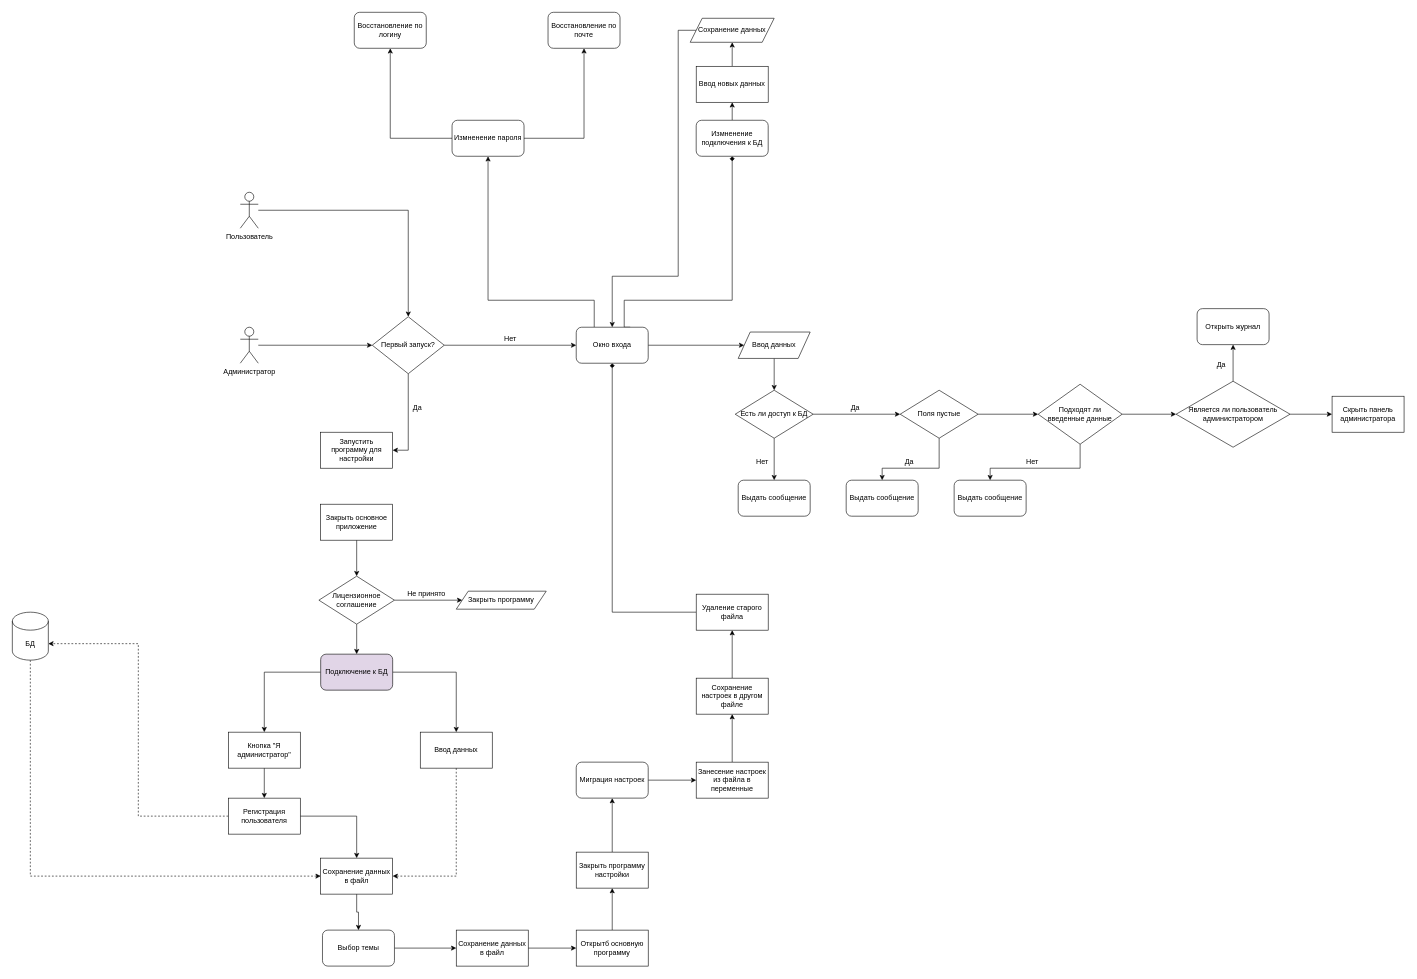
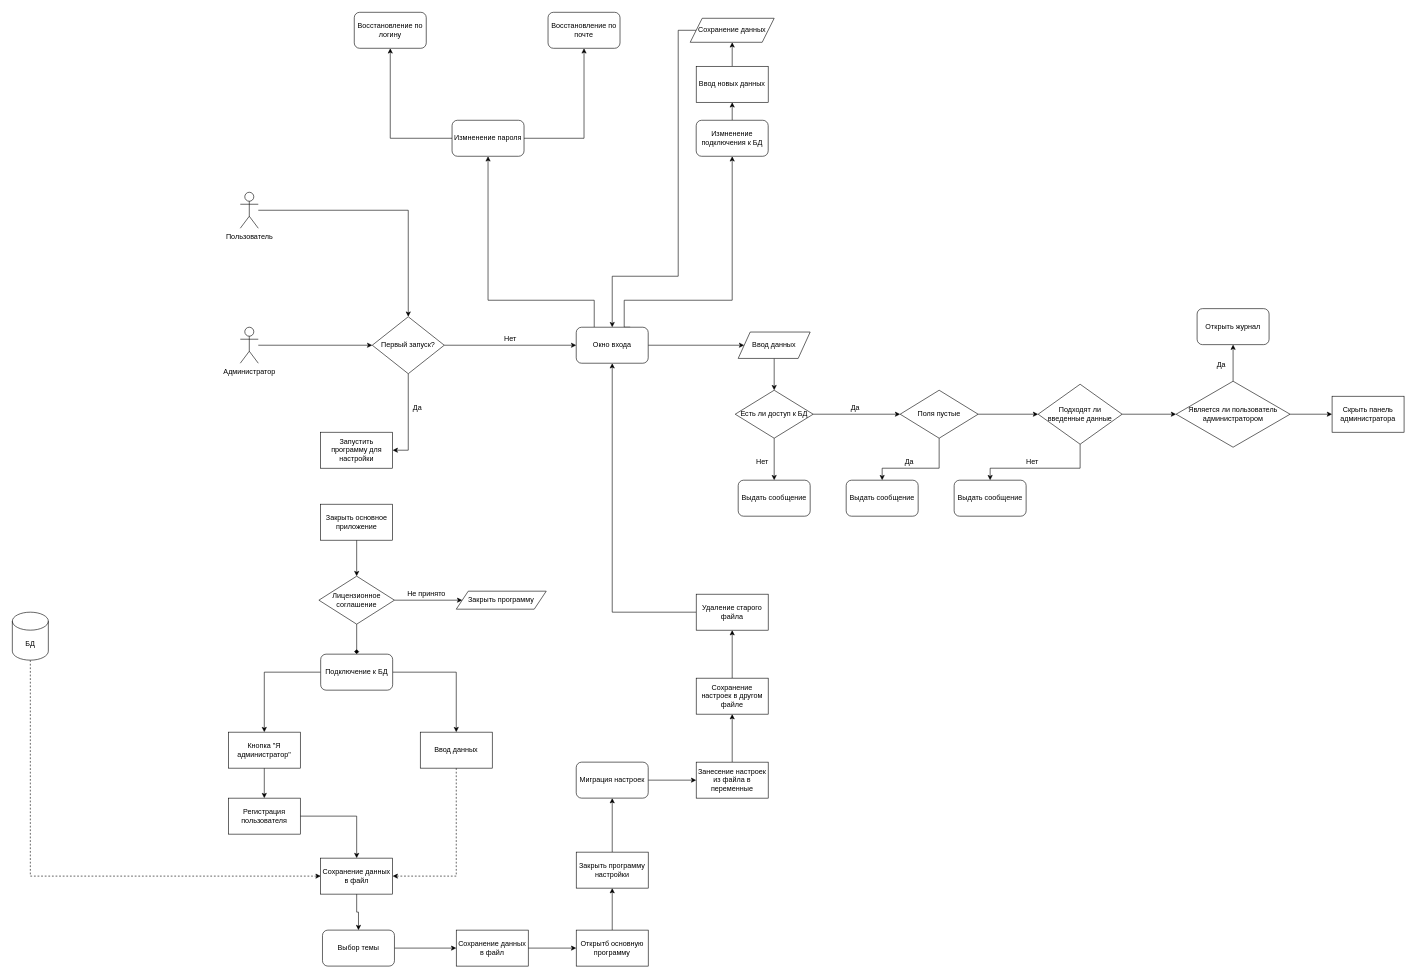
- <mxCell id="49" style="edgeStyle=orthogonalEdgeStyle;rounded=0;orthogonalLoop=1;jettySize=auto;html=1;entryX=0.5;entryY=1;entryDx=0;entryDy=0;exitX=0.75;exitY=0;exitDx=0;exitDy=0;endArrow=diamond;" edge="1" parent="1" source="51" target="59"><mxGeometry relative="1" as="geometry"><Array as="points"><mxPoint x="1040" y="545" /><mxPoint x="1040" y="500" /><mxPoint x="1220" y="500" /></Array></mxGeometry></mxCell>
+ <mxCell id="49" style="edgeStyle=orthogonalEdgeStyle;rounded=0;orthogonalLoop=1;jettySize=auto;html=1;entryX=0.5;entryY=1;entryDx=0;entryDy=0;exitX=0.75;exitY=0;exitDx=0;exitDy=0;" edge="1" parent="1" source="51" target="59"><mxGeometry relative="1" as="geometry"><Array as="points"><mxPoint x="1040" y="545" /><mxPoint x="1040" y="500" /><mxPoint x="1220" y="500" /></Array></mxGeometry></mxCell>
- <mxCell id="46" style="edgeStyle=orthogonalEdgeStyle;rounded=0;orthogonalLoop=1;jettySize=auto;html=1;entryX=0.5;entryY=1;entryDx=0;entryDy=0;endArrow=diamond;" edge="1" parent="1" source="47" target="51"><mxGeometry relative="1" as="geometry"><mxPoint x="1080" y="575" as="targetPoint" /><Array as="points"><mxPoint x="1020" y="1020" /></Array></mxGeometry></mxCell>
+ <mxCell id="46" style="edgeStyle=orthogonalEdgeStyle;rounded=0;orthogonalLoop=1;jettySize=auto;html=1;entryX=0.5;entryY=1;entryDx=0;entryDy=0;" edge="1" parent="1" source="47" target="51"><mxGeometry relative="1" as="geometry"><mxPoint x="1080" y="575" as="targetPoint" /><Array as="points"><mxPoint x="1020" y="1020" /></Array></mxGeometry></mxCell>
- <mxCell id="26" style="edgeStyle=orthogonalEdgeStyle;rounded=0;orthogonalLoop=1;jettySize=auto;html=1;entryX=1;entryY=0;entryDx=0;entryDy=52.5;entryPerimeter=0;dashed=1;" edge="1" parent="1" source="27" target="29"><mxGeometry relative="1" as="geometry" /></mxCell>
- <mxCell id="14" style="edgeStyle=orthogonalEdgeStyle;rounded=0;orthogonalLoop=1;jettySize=auto;html=1;entryX=0.5;entryY=0;entryDx=0;entryDy=0;" edge="1" parent="1" source="15" target="20"><mxGeometry relative="1" as="geometry" /></mxCell>
+ <mxCell id="14" style="edgeStyle=orthogonalEdgeStyle;rounded=0;orthogonalLoop=1;jettySize=auto;html=1;entryX=0.5;entryY=0;entryDx=0;entryDy=0;endArrow=diamond;" edge="1" parent="1" source="15" target="20"><mxGeometry relative="1" as="geometry" /></mxCell>
- <mxCell id="20" value="Подключение к БД" style="rounded=1;whiteSpace=wrap;html=1;fillColor=#e1d5e7;" vertex="1" parent="1"><mxGeometry x="534" y="1090" width="120" height="60" as="geometry" /></mxCell>
+ <mxCell id="20" value="Подключение к БД" style="rounded=1;whiteSpace=wrap;html=1;" vertex="1" parent="1"><mxGeometry x="534" y="1090" width="120" height="60" as="geometry" /></mxCell>
